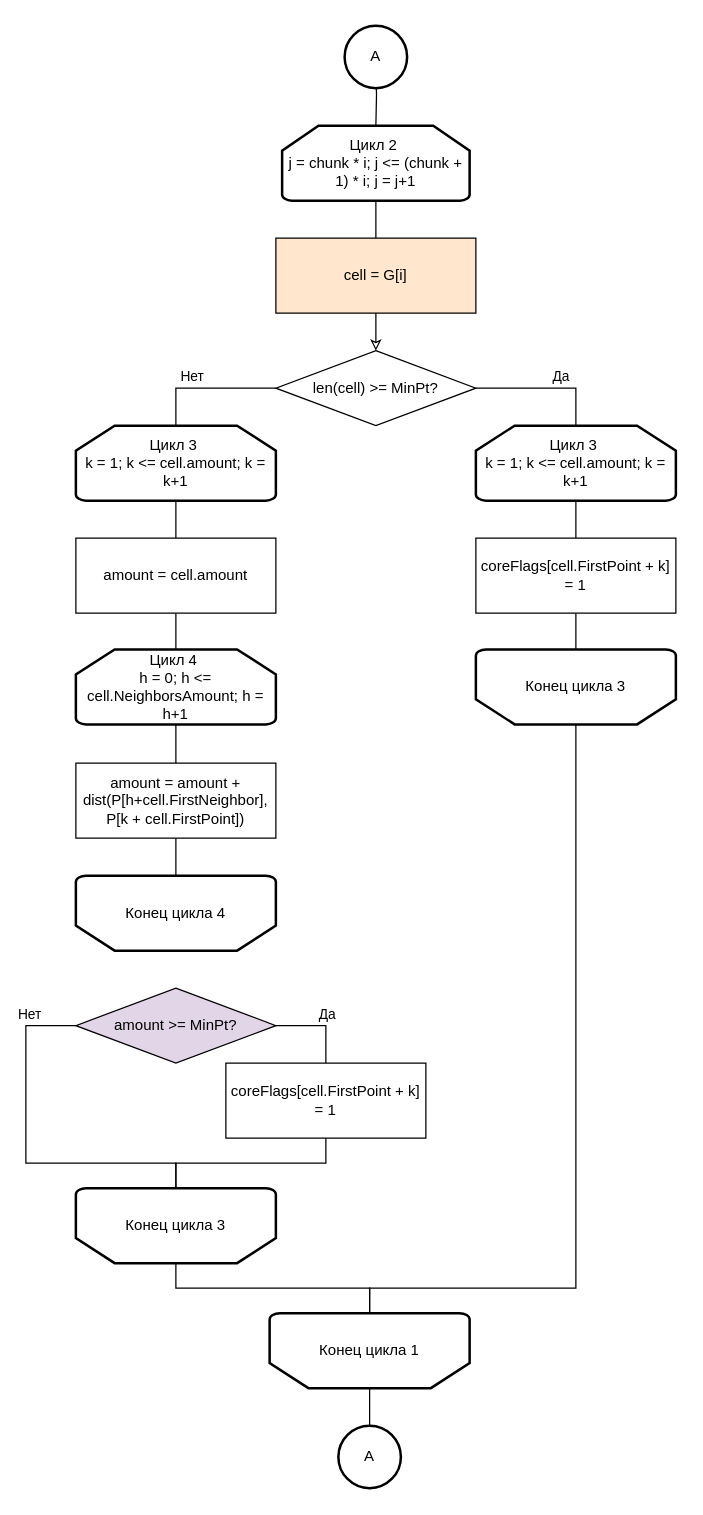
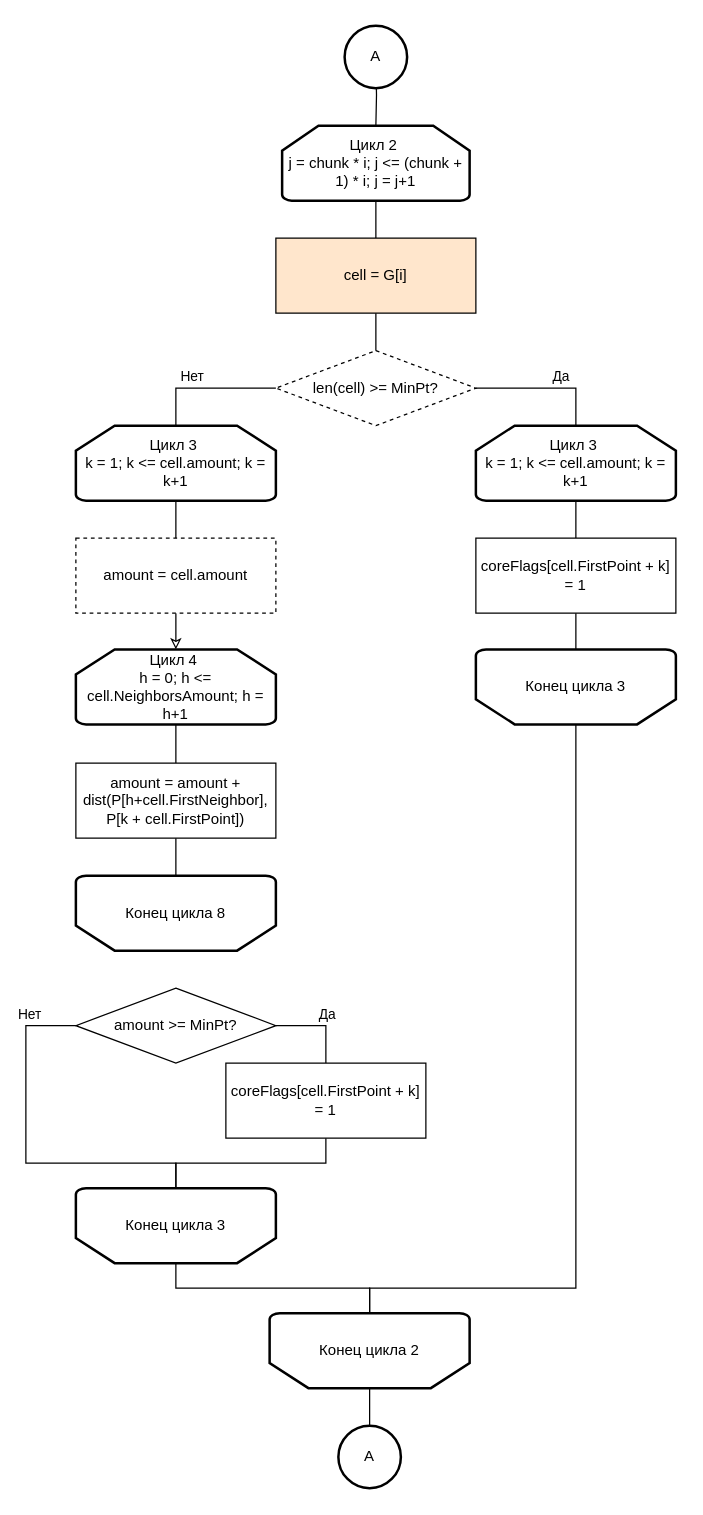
- <mxCell id="14" value="" style="edgeStyle=orthogonalEdgeStyle;rounded=0;orthogonalLoop=1;jettySize=auto;html=1;endArrow=classic;endFill=0;" parent="1" source="15" target="11" edge="1"><mxGeometry relative="1" as="geometry" /></mxCell>
+ <mxCell id="14" value="" style="edgeStyle=orthogonalEdgeStyle;rounded=0;orthogonalLoop=1;jettySize=auto;html=1;endArrow=none;endFill=0;" parent="1" source="15" target="11" edge="1"><mxGeometry relative="1" as="geometry" /></mxCell>
- <mxCell id="11" value="len(cell) &amp;gt;= MinPt?" style="rhombus;whiteSpace=wrap;html=1;" parent="1" vertex="1"><mxGeometry x="220" y="280" width="160" height="60" as="geometry" /></mxCell>
+ <mxCell id="11" value="len(cell) &amp;gt;= MinPt?" style="rhombus;whiteSpace=wrap;html=1;dashed=1;" parent="1" vertex="1"><mxGeometry x="220" y="280" width="160" height="60" as="geometry" /></mxCell>
- <mxCell id="19" value="amount = cell.amount" style="rounded=0;whiteSpace=wrap;html=1;" parent="1" vertex="1"><mxGeometry x="60" y="430" width="160" height="60" as="geometry" /></mxCell>
+ <mxCell id="19" value="amount = cell.amount" style="rounded=0;whiteSpace=wrap;html=1;dashed=1;" parent="1" vertex="1"><mxGeometry x="60" y="430" width="160" height="60" as="geometry" /></mxCell>
- <mxCell id="18" value="" style="edgeStyle=orthogonalEdgeStyle;rounded=0;orthogonalLoop=1;jettySize=auto;html=1;endArrow=none;endFill=0;" parent="1" source="19" target="4" edge="1"><mxGeometry relative="1" as="geometry" /></mxCell>
+ <mxCell id="18" value="" style="edgeStyle=orthogonalEdgeStyle;rounded=0;orthogonalLoop=1;jettySize=auto;html=1;endArrow=classic;endFill=0;" parent="1" source="19" target="4" edge="1"><mxGeometry relative="1" as="geometry" /></mxCell>
- <mxCell id="5" value="Конец цикла 4" style="strokeWidth=2;html=1;shape=mxgraph.flowchart.loop_limit;whiteSpace=wrap;flipV=1;" parent="1" vertex="1"><mxGeometry x="60" y="700" width="160" height="60" as="geometry" /></mxCell>
+ <mxCell id="5" value="Конец цикла 8" style="strokeWidth=2;html=1;shape=mxgraph.flowchart.loop_limit;whiteSpace=wrap;flipV=1;" parent="1" vertex="1"><mxGeometry x="60" y="700" width="160" height="60" as="geometry" /></mxCell>
- <mxCell id="37" value="amount &amp;gt;= MinPt?" style="rhombus;whiteSpace=wrap;html=1;fillColor=#e1d5e7;" parent="1" vertex="1"><mxGeometry x="60" y="790" width="160" height="60" as="geometry" /></mxCell>
+ <mxCell id="37" value="amount &amp;gt;= MinPt?" style="rhombus;whiteSpace=wrap;html=1;" parent="1" vertex="1"><mxGeometry x="60" y="790" width="160" height="60" as="geometry" /></mxCell>
- <mxCell id="23" value="Конец цикла 1" style="strokeWidth=2;html=1;shape=mxgraph.flowchart.loop_limit;whiteSpace=wrap;flipV=1;" parent="1" vertex="1"><mxGeometry x="215" y="1050" width="160" height="60" as="geometry" /></mxCell>
+ <mxCell id="23" value="Конец цикла 2" style="strokeWidth=2;html=1;shape=mxgraph.flowchart.loop_limit;whiteSpace=wrap;flipV=1;" parent="1" vertex="1"><mxGeometry x="215" y="1050" width="160" height="60" as="geometry" /></mxCell>
